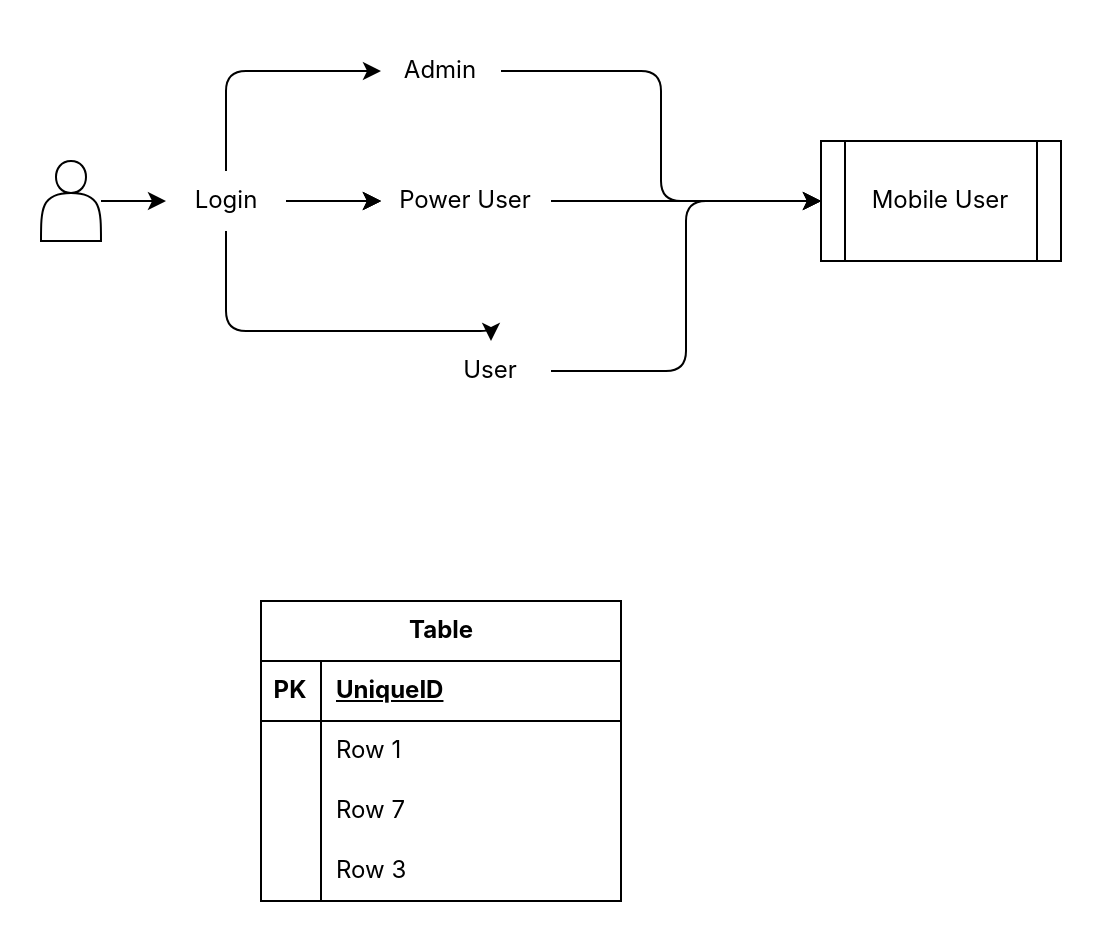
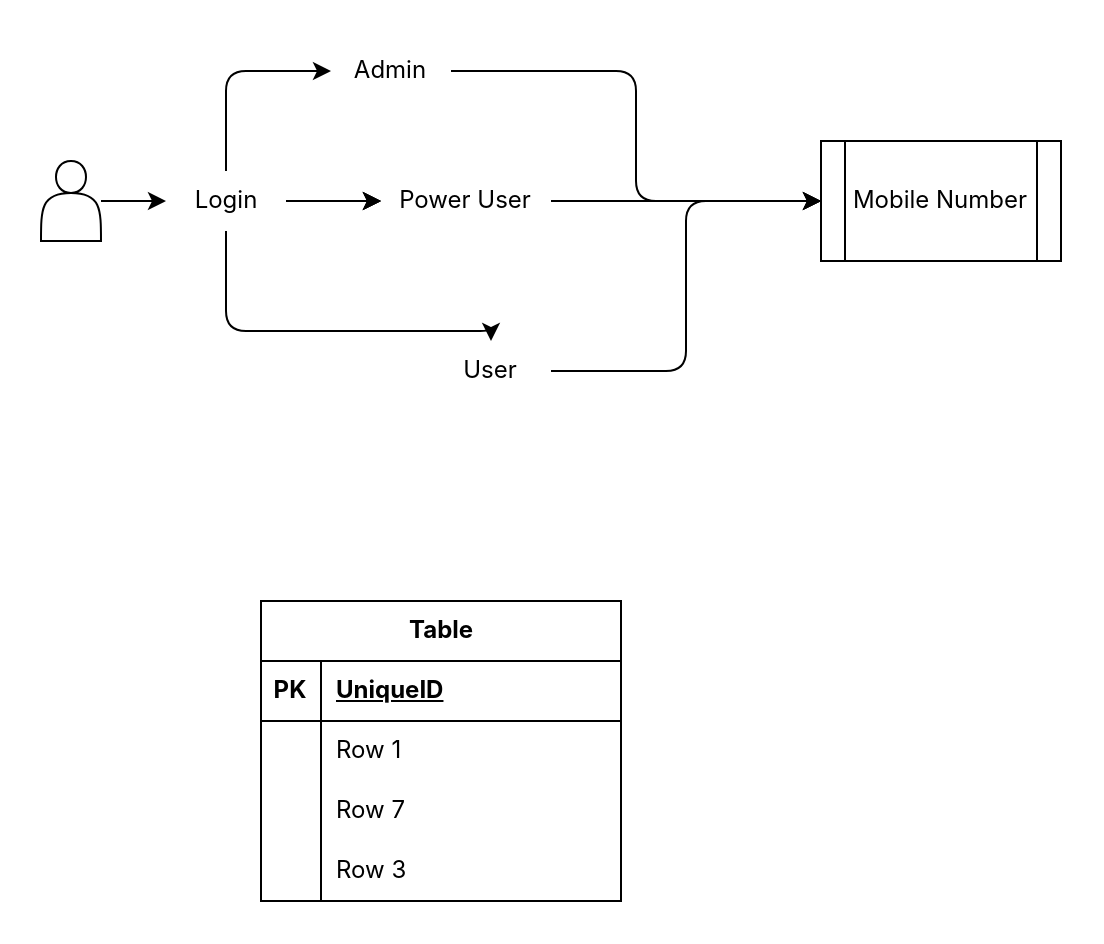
- <mxCell id="11" value="Admin" style="text;html=1;align=center;verticalAlign=middle;whiteSpace=wrap;rounded=1;fontFamily=inter;fontSource=https%3A%2F%2Ffonts.googleapis.com%2Fcss%3Ffamily%3Dinter;" vertex="1" parent="1"><mxGeometry x="190" y="20" width="60" height="30" as="geometry" /></mxCell>
+ <mxCell id="11" value="Admin" style="text;html=1;align=center;verticalAlign=middle;whiteSpace=wrap;rounded=1;fontFamily=inter;fontSource=https%3A%2F%2Ffonts.googleapis.com%2Fcss%3Ffamily%3Dinter;" vertex="1" parent="1"><mxGeometry x="165" y="20" width="60" height="30" as="geometry" /></mxCell>
- <mxCell id="16" value="Mobile User" style="shape=process;whiteSpace=wrap;html=1;backgroundOutline=1;fontFamily=inter;fontSource=https%3A%2F%2Ffonts.googleapis.com%2Fcss%3Ffamily%3Dinter;" vertex="1" parent="1"><mxGeometry x="410" y="70" width="120" height="60" as="geometry" /></mxCell>
+ <mxCell id="16" value="Mobile Number" style="shape=process;whiteSpace=wrap;html=1;backgroundOutline=1;fontFamily=inter;fontSource=https%3A%2F%2Ffonts.googleapis.com%2Fcss%3Ffamily%3Dinter;" vertex="1" parent="1"><mxGeometry x="410" y="70" width="120" height="60" as="geometry" /></mxCell>
